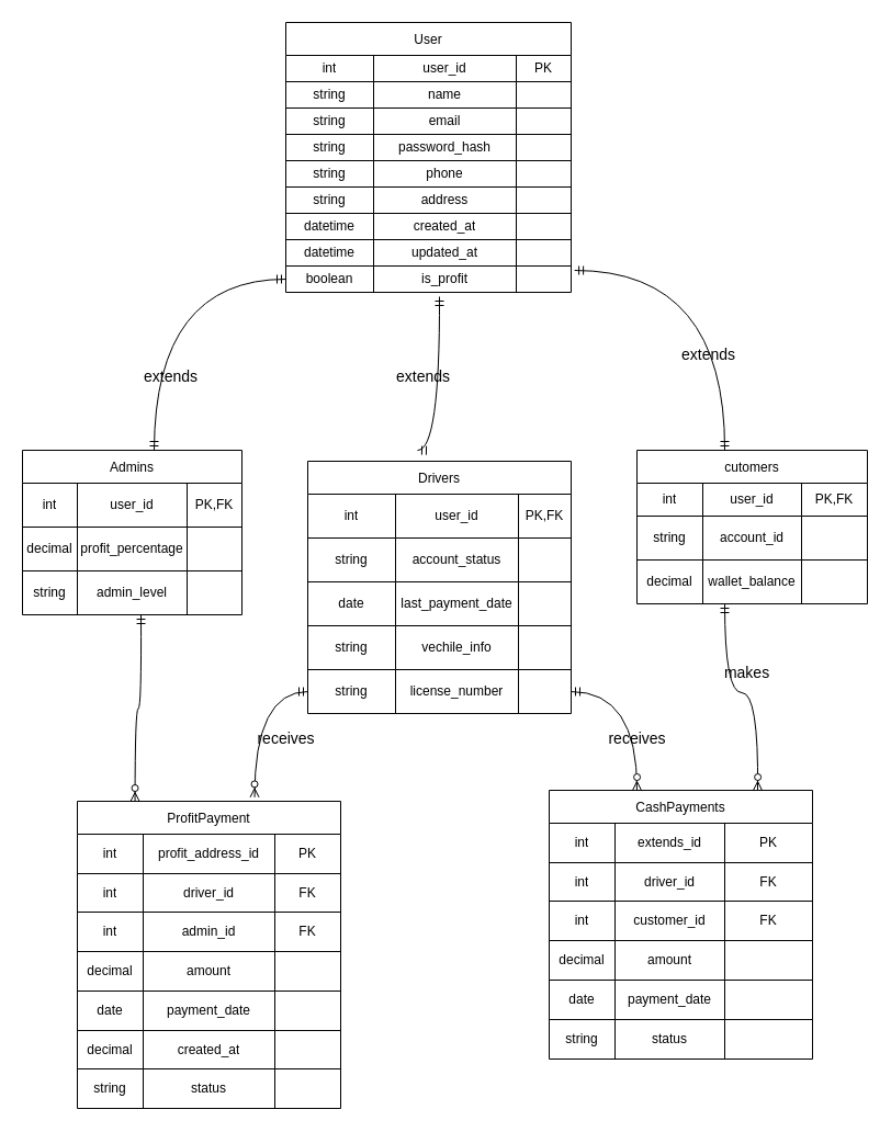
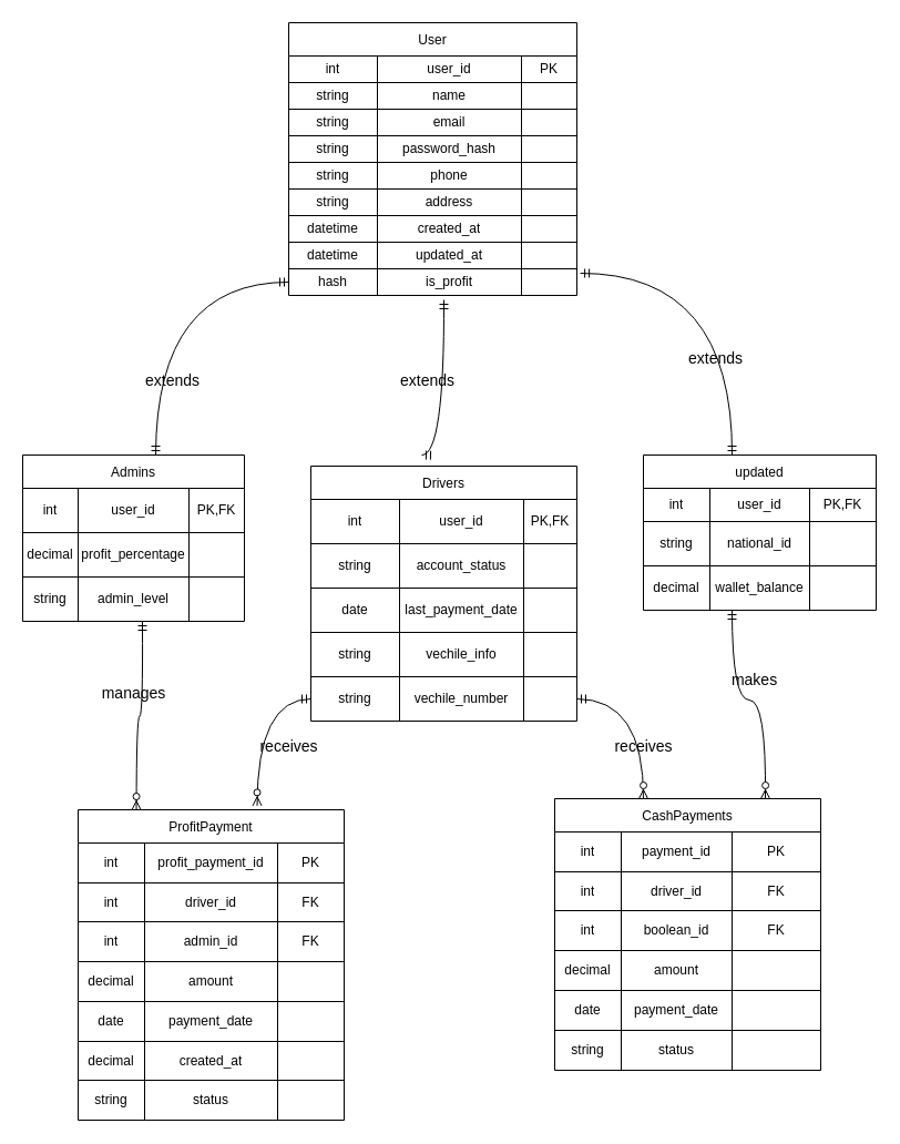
- <mxCell id="36" value="boolean" style="shape=partialRectangle;html=1;whiteSpace=wrap;connectable=0;strokeColor=inherit;overflow=hidden;fillColor=none;top=0;left=0;bottom=0;right=0;pointerEvents=1;" vertex="1" parent="35"><mxGeometry width="80" height="24" as="geometry"><mxRectangle width="80" height="24" as="alternateBounds" /></mxGeometry></mxCell>
+ <mxCell id="36" value="hash" style="shape=partialRectangle;html=1;whiteSpace=wrap;connectable=0;strokeColor=inherit;overflow=hidden;fillColor=none;top=0;left=0;bottom=0;right=0;pointerEvents=1;" vertex="1" parent="35"><mxGeometry width="80" height="24" as="geometry"><mxRectangle width="80" height="24" as="alternateBounds" /></mxGeometry></mxCell>
- <mxCell id="39" value="cutomers" style="shape=table;startSize=30;container=1;collapsible=0;childLayout=tableLayout;" vertex="1" parent="1"><mxGeometry x="580" y="410" width="210" height="140" as="geometry" /></mxCell>
+ <mxCell id="39" value="updated" style="shape=table;startSize=30;container=1;collapsible=0;childLayout=tableLayout;" vertex="1" parent="1"><mxGeometry x="580" y="410" width="210" height="140" as="geometry" /></mxCell>
- <mxCell id="46" value="account_id" style="shape=partialRectangle;html=1;whiteSpace=wrap;connectable=0;strokeColor=inherit;overflow=hidden;fillColor=none;top=0;left=0;bottom=0;right=0;pointerEvents=1;" vertex="1" parent="44"><mxGeometry x="60" width="90" height="40" as="geometry"><mxRectangle width="90" height="40" as="alternateBounds" /></mxGeometry></mxCell>
+ <mxCell id="46" value="national_id" style="shape=partialRectangle;html=1;whiteSpace=wrap;connectable=0;strokeColor=inherit;overflow=hidden;fillColor=none;top=0;left=0;bottom=0;right=0;pointerEvents=1;" vertex="1" parent="44"><mxGeometry x="60" width="90" height="40" as="geometry"><mxRectangle width="90" height="40" as="alternateBounds" /></mxGeometry></mxCell>
+ <mxCell id="150" value="&lt;font style=&quot;font-size: 14px;&quot;&gt;manages&lt;/font&gt;" style="text;html=1;align=center;verticalAlign=middle;resizable=0;points=[];autosize=1;strokeColor=none;fillColor=none;" vertex="1" parent="1"><mxGeometry x="80" y="610" width="80" height="30" as="geometry" /></mxCell>
- <mxCell id="71" value="license_number" style="shape=partialRectangle;html=1;whiteSpace=wrap;connectable=0;strokeColor=inherit;overflow=hidden;fillColor=none;top=0;left=0;bottom=0;right=0;pointerEvents=1;" vertex="1" parent="69"><mxGeometry x="80" width="112" height="40" as="geometry"><mxRectangle width="112" height="40" as="alternateBounds" /></mxGeometry></mxCell>
+ <mxCell id="71" value="vechile_number" style="shape=partialRectangle;html=1;whiteSpace=wrap;connectable=0;strokeColor=inherit;overflow=hidden;fillColor=none;top=0;left=0;bottom=0;right=0;pointerEvents=1;" vertex="1" parent="69"><mxGeometry x="80" width="112" height="40" as="geometry"><mxRectangle width="112" height="40" as="alternateBounds" /></mxGeometry></mxCell>
- <mxCell id="89" value="extends_id" style="shape=partialRectangle;html=1;whiteSpace=wrap;connectable=0;strokeColor=inherit;overflow=hidden;fillColor=none;top=0;left=0;bottom=0;right=0;pointerEvents=1;" vertex="1" parent="87"><mxGeometry x="60" width="100" height="36" as="geometry"><mxRectangle width="100" height="36" as="alternateBounds" /></mxGeometry></mxCell>
+ <mxCell id="89" value="payment_id" style="shape=partialRectangle;html=1;whiteSpace=wrap;connectable=0;strokeColor=inherit;overflow=hidden;fillColor=none;top=0;left=0;bottom=0;right=0;pointerEvents=1;" vertex="1" parent="87"><mxGeometry x="60" width="100" height="36" as="geometry"><mxRectangle width="100" height="36" as="alternateBounds" /></mxGeometry></mxCell>
- <mxCell id="114" value="profit_address_id" style="shape=partialRectangle;html=1;whiteSpace=wrap;connectable=0;strokeColor=inherit;overflow=hidden;fillColor=none;top=0;left=0;bottom=0;right=0;pointerEvents=1;" vertex="1" parent="112"><mxGeometry x="60" width="120" height="36" as="geometry"><mxRectangle width="120" height="36" as="alternateBounds" /></mxGeometry></mxCell>
+ <mxCell id="114" value="profit_payment_id" style="shape=partialRectangle;html=1;whiteSpace=wrap;connectable=0;strokeColor=inherit;overflow=hidden;fillColor=none;top=0;left=0;bottom=0;right=0;pointerEvents=1;" vertex="1" parent="112"><mxGeometry x="60" width="120" height="36" as="geometry"><mxRectangle width="120" height="36" as="alternateBounds" /></mxGeometry></mxCell>
- <mxCell id="97" value="customer_id" style="shape=partialRectangle;html=1;whiteSpace=wrap;connectable=0;strokeColor=inherit;overflow=hidden;fillColor=none;top=0;left=0;bottom=0;right=0;pointerEvents=1;" vertex="1" parent="95"><mxGeometry x="60" width="100" height="36" as="geometry"><mxRectangle width="100" height="36" as="alternateBounds" /></mxGeometry></mxCell>
+ <mxCell id="97" value="boolean_id" style="shape=partialRectangle;html=1;whiteSpace=wrap;connectable=0;strokeColor=inherit;overflow=hidden;fillColor=none;top=0;left=0;bottom=0;right=0;pointerEvents=1;" vertex="1" parent="95"><mxGeometry x="60" width="100" height="36" as="geometry"><mxRectangle width="100" height="36" as="alternateBounds" /></mxGeometry></mxCell>
